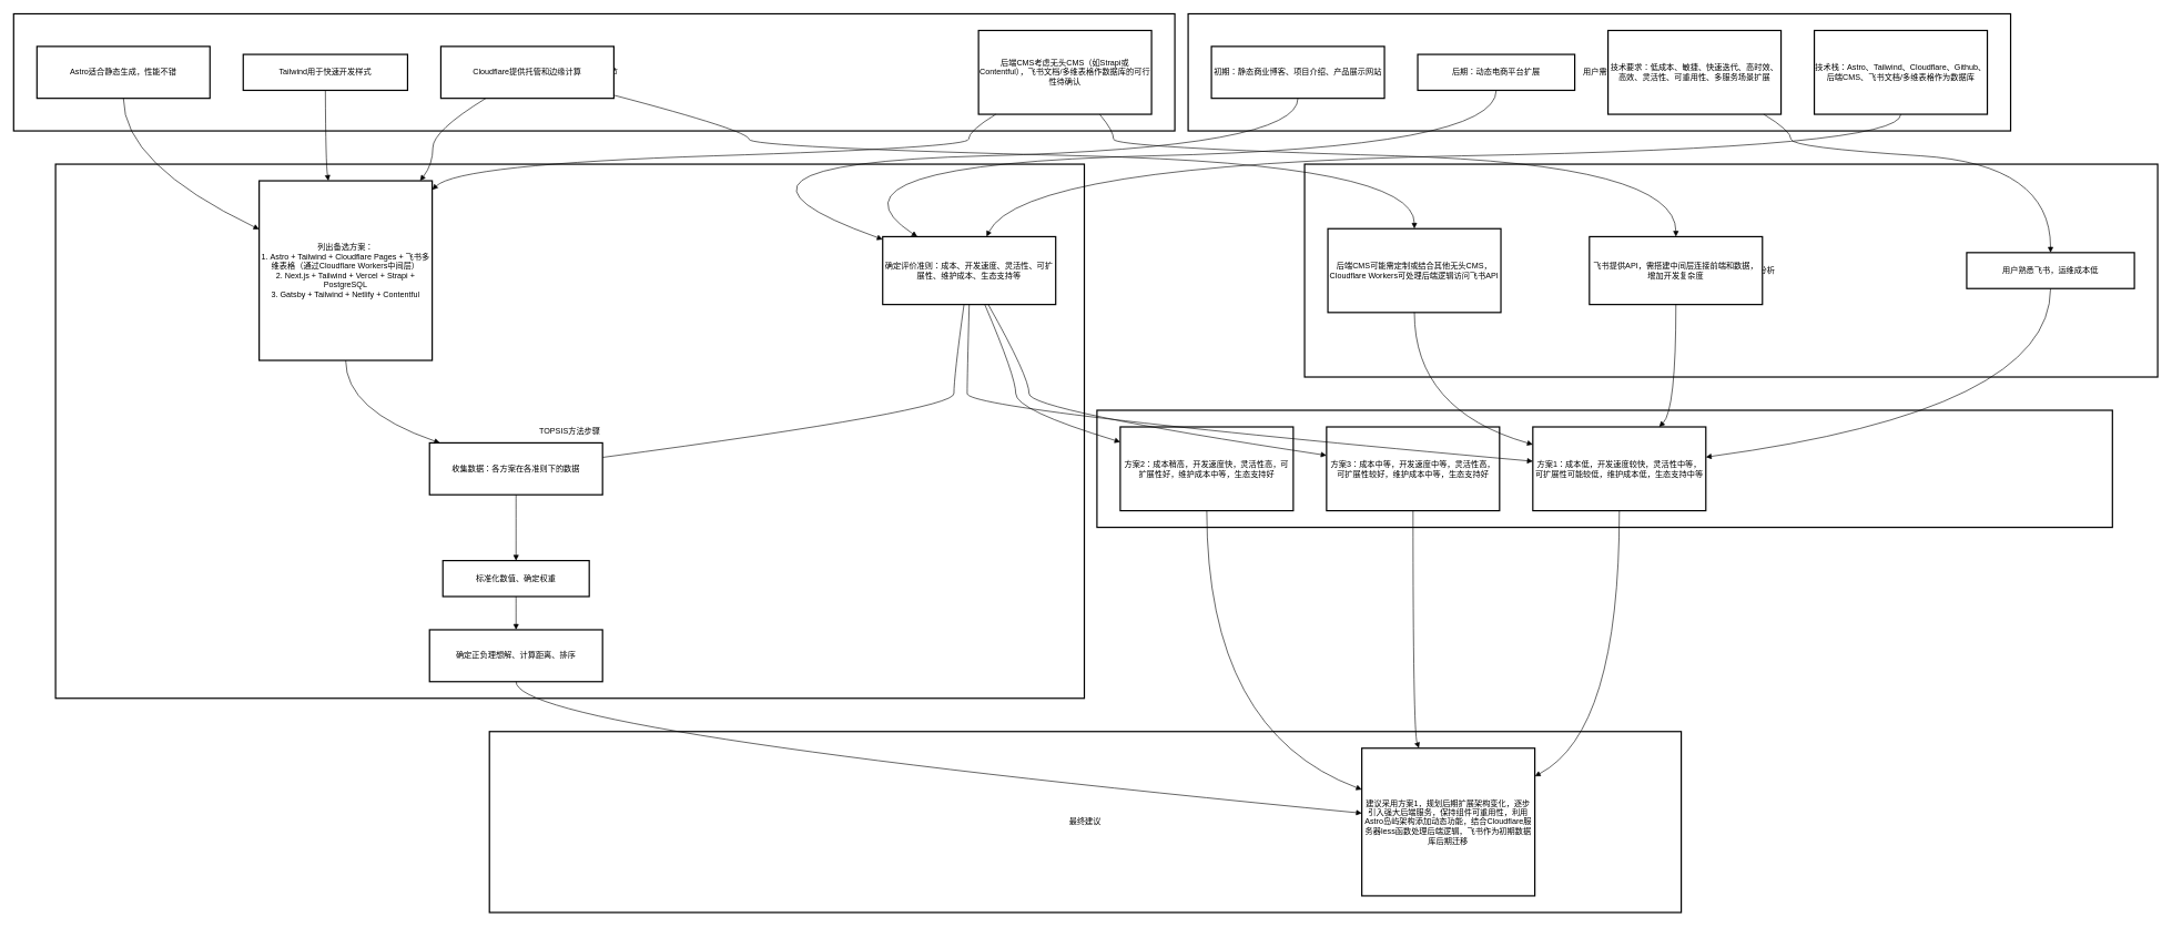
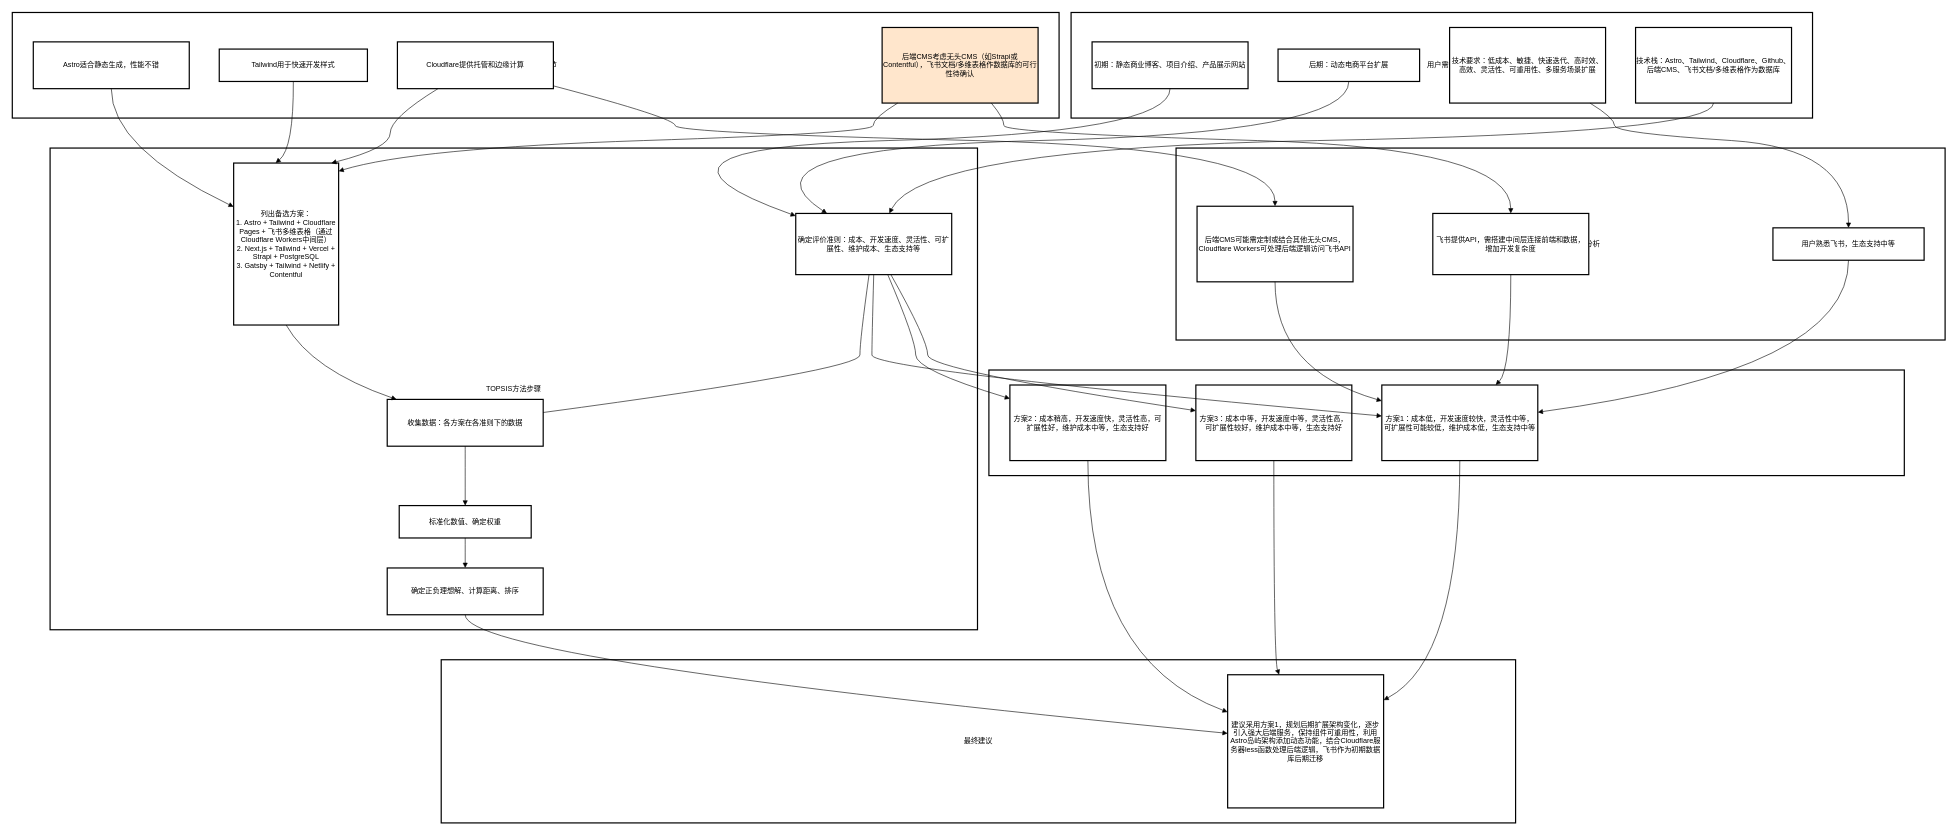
- <mxCell id="15" value="后端CMS考虑无头CMS（如Strapi或Contentful），飞书文档/多维表格作数据库的可行性待确认" style="whiteSpace=wrap;strokeWidth=2;" vertex="1" parent="1"><mxGeometry x="1470" y="45" width="260" height="126" as="geometry" /></mxCell>
+ <mxCell id="15" value="后端CMS考虑无头CMS（如Strapi或Contentful），飞书文档/多维表格作数据库的可行性待确认" style="whiteSpace=wrap;strokeWidth=2;fillColor=#ffe6cc;" vertex="1" parent="1"><mxGeometry x="1470" y="45" width="260" height="126" as="geometry" /></mxCell>
- <mxCell id="17" value="列出备选方案：&#10;        1. Astro + Tailwind + Cloudflare Pages + 飞书多维表格（通过Cloudflare Workers中间层）&#10;        2. Next.js + Tailwind + Vercel + Strapi + PostgreSQL&#10;        3. Gatsby + Tailwind + Netlify + Contentful" style="whiteSpace=wrap;strokeWidth=2;" vertex="1" parent="1"><mxGeometry x="389" y="271" width="260" height="270" as="geometry" /></mxCell>
+ <mxCell id="17" value="列出备选方案：&#10;        1. Astro + Tailwind + Cloudflare Pages + 飞书多维表格（通过Cloudflare Workers中间层）&#10;        2. Next.js + Tailwind + Vercel + Strapi + PostgreSQL&#10;        3. Gatsby + Tailwind + Netlify + Contentful" style="whiteSpace=wrap;strokeWidth=2;" vertex="1" parent="1"><mxGeometry x="389" y="271" width="175" height="270" as="geometry" /></mxCell>
- <mxCell id="22" value="用户熟悉飞书，运维成本低" style="whiteSpace=wrap;strokeWidth=2;" vertex="1" parent="1"><mxGeometry x="2955" y="379" width="252" height="54" as="geometry" /></mxCell>
+ <mxCell id="22" value="用户熟悉飞书，生态支持中等" style="whiteSpace=wrap;strokeWidth=2;" vertex="1" parent="1"><mxGeometry x="2955" y="379" width="252" height="54" as="geometry" /></mxCell>
